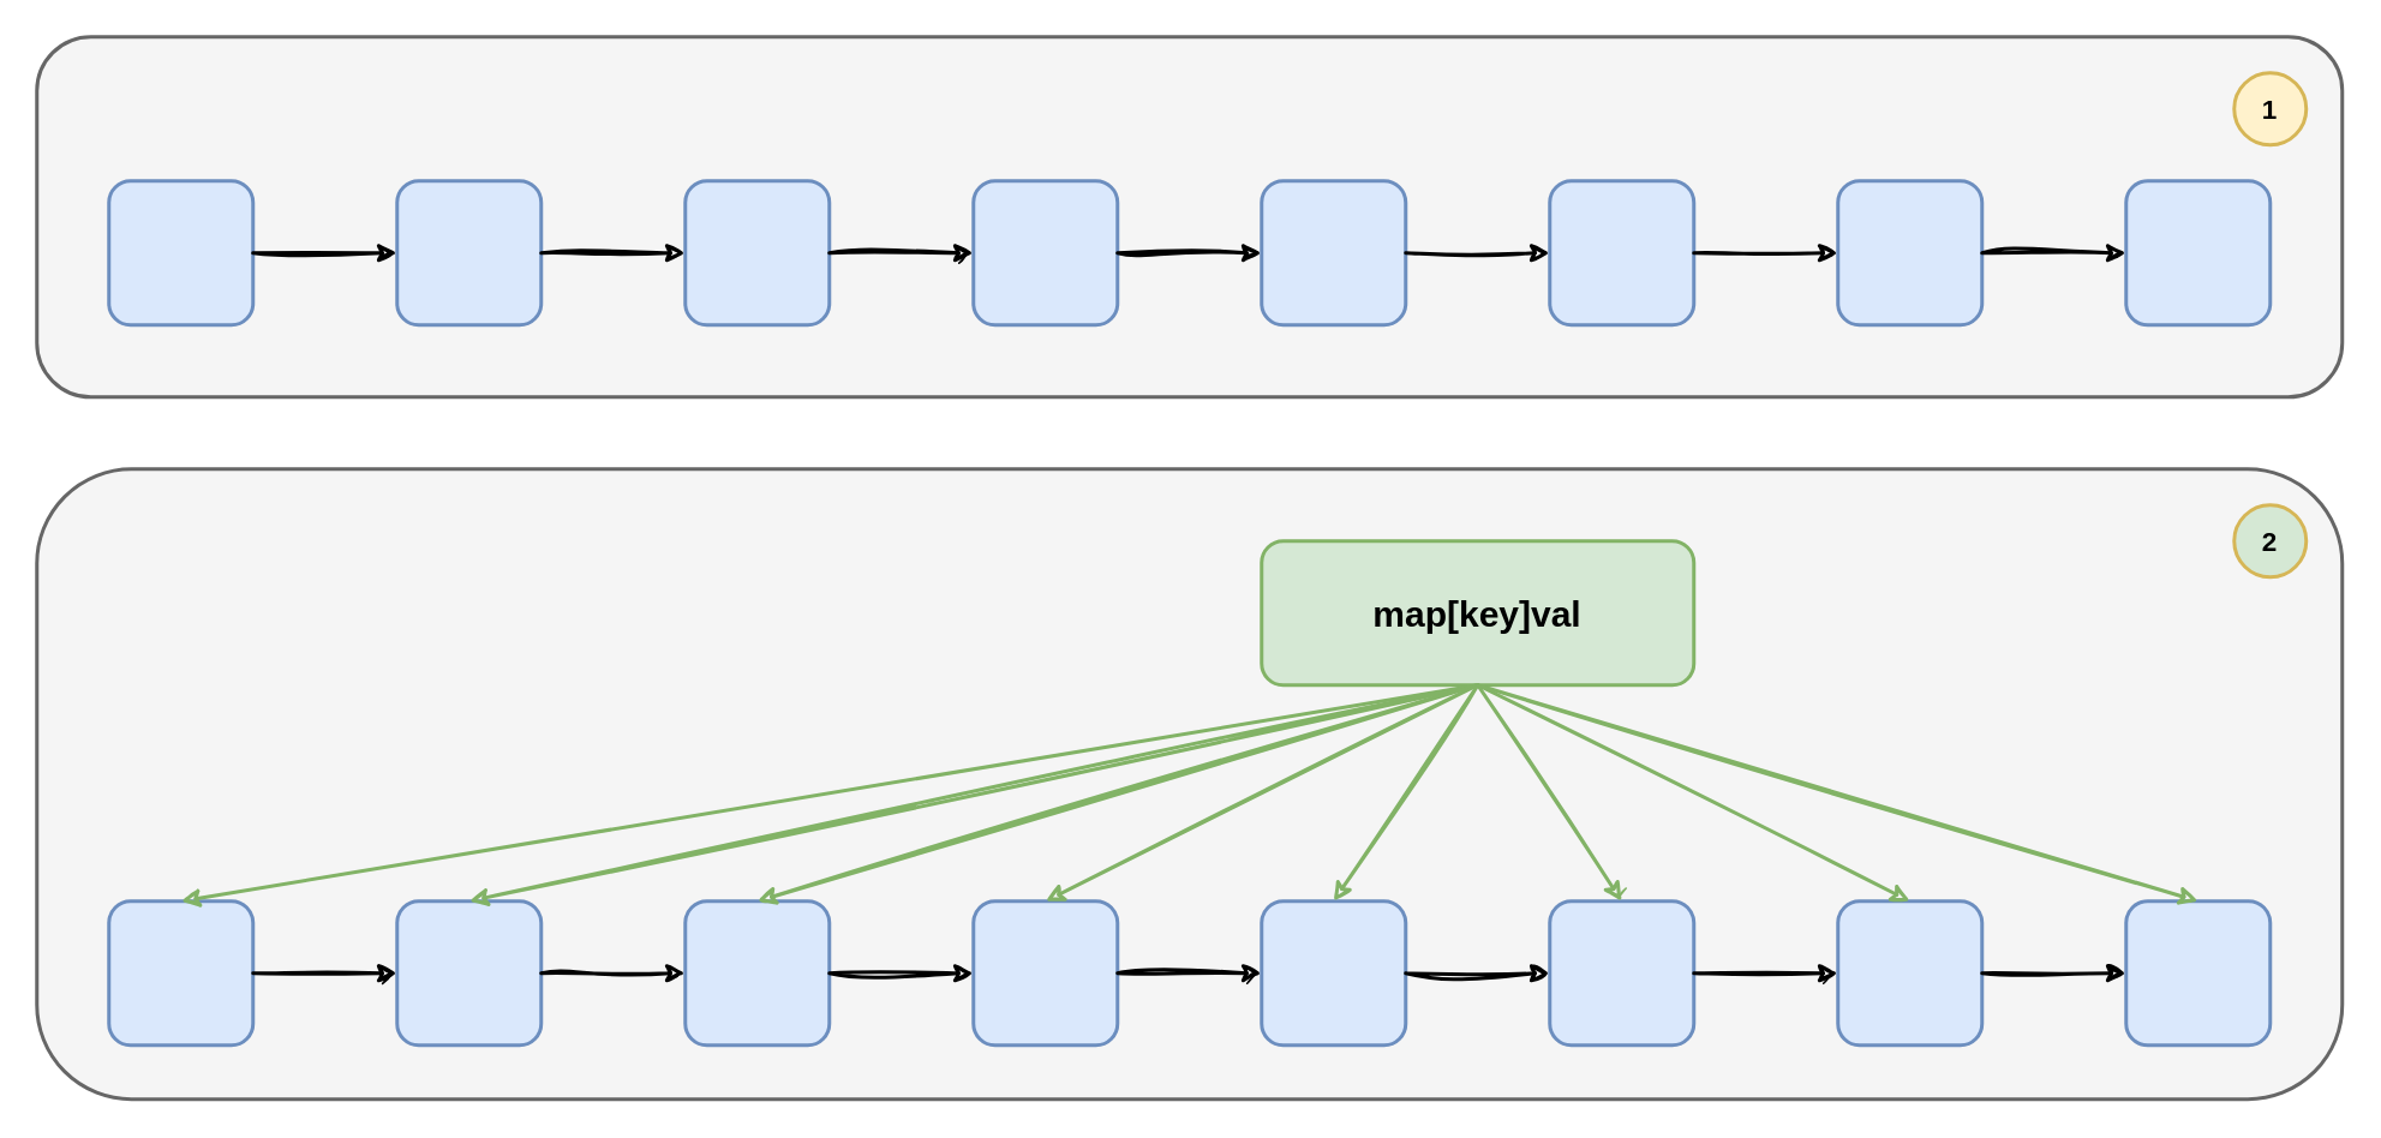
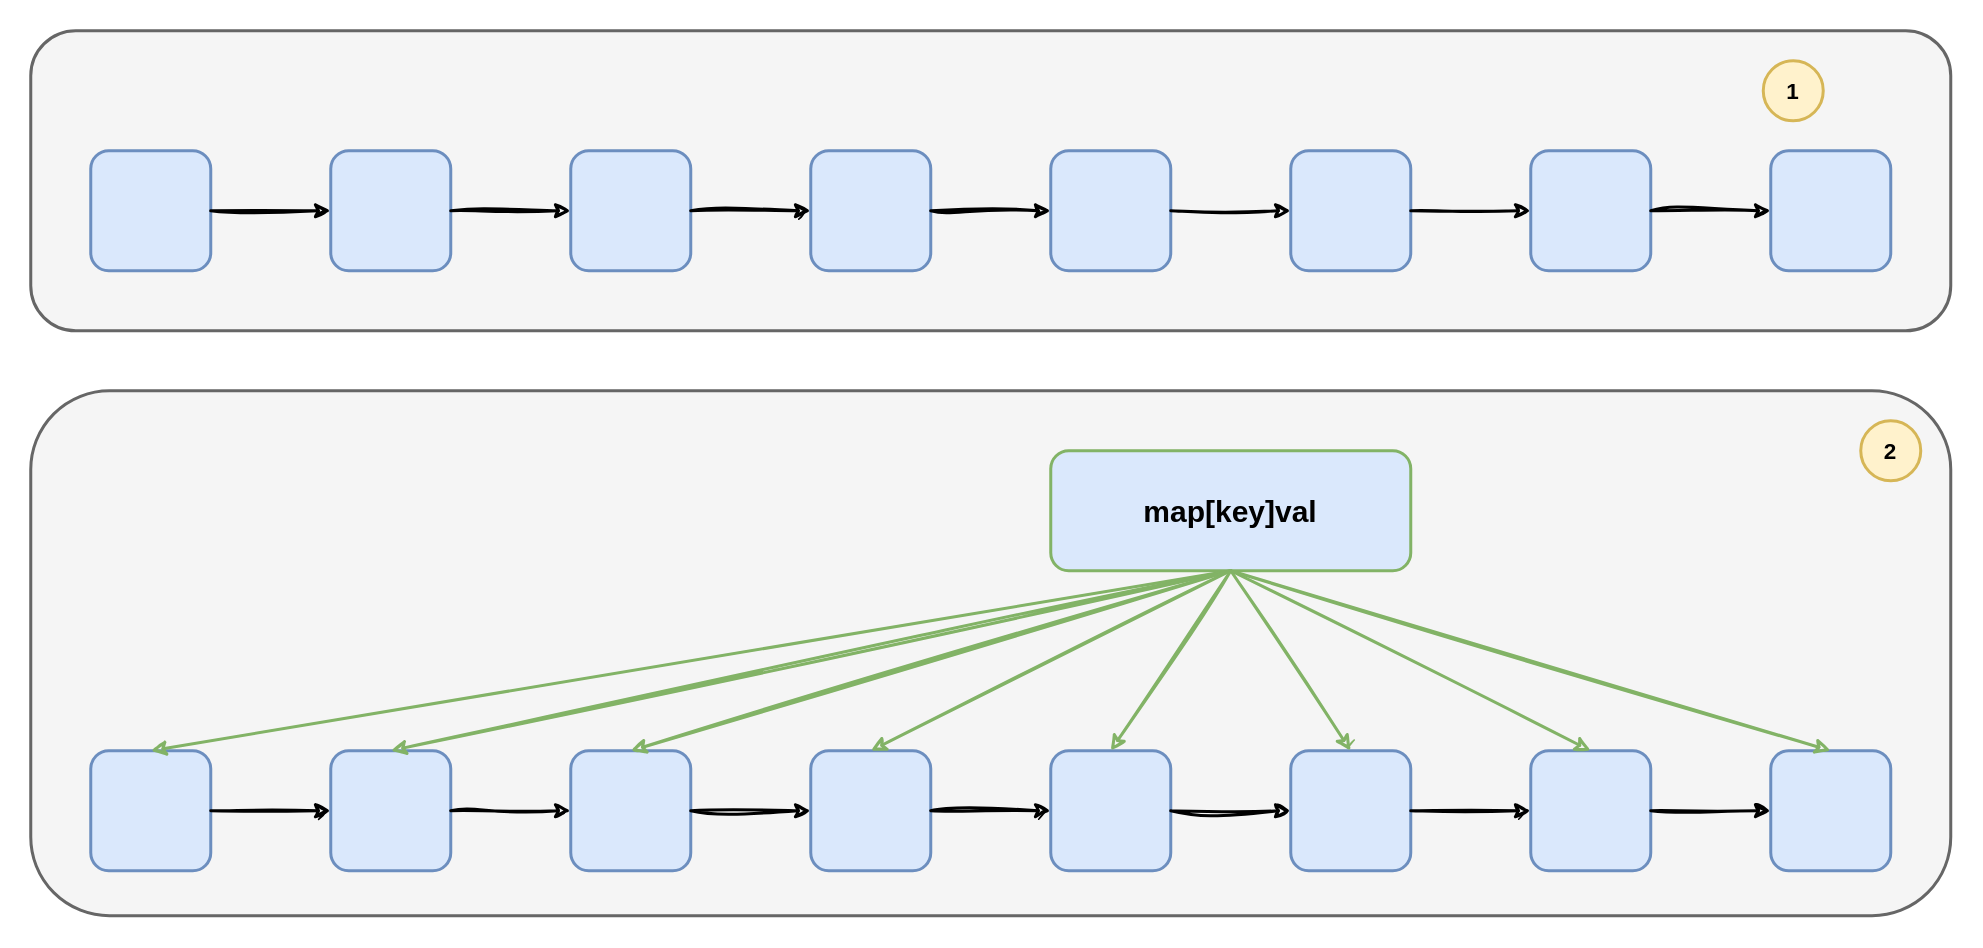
- <mxCell id="43" value="1" style="ellipse;whiteSpace=wrap;html=1;strokeWidth=2;fillWeight=2;hachureGap=8;fillColor=#fff2cc;fillStyle=auto;fontSize=15;strokeColor=#d6b656;fontStyle=1" vertex="1" parent="1"><mxGeometry x="1240" y="40" width="40" height="40" as="geometry" /></mxCell>
+ <mxCell id="43" value="1" style="ellipse;whiteSpace=wrap;html=1;strokeWidth=2;fillWeight=2;hachureGap=8;fillColor=#fff2cc;fillStyle=auto;fontSize=15;strokeColor=#d6b656;fontStyle=1" vertex="1" parent="1"><mxGeometry x="1175" y="40" width="40" height="40" as="geometry" /></mxCell>
- <mxCell id="44" value="2" style="ellipse;whiteSpace=wrap;html=1;strokeWidth=2;fillWeight=2;hachureGap=8;fillColor=#d5e8d4;fillStyle=auto;fontSize=15;strokeColor=#d6b656;fontStyle=1;" vertex="1" parent="1"><mxGeometry x="1240" y="280" width="40" height="40" as="geometry" /></mxCell>
+ <mxCell id="44" value="2" style="ellipse;whiteSpace=wrap;html=1;strokeWidth=2;fillWeight=2;hachureGap=8;fillColor=#fff2cc;fillStyle=auto;fontSize=15;strokeColor=#d6b656;fontStyle=1" vertex="1" parent="1"><mxGeometry x="1240" y="280" width="40" height="40" as="geometry" /></mxCell>
- <mxCell id="34" value="map[key]val" style="rounded=1;whiteSpace=wrap;html=1;strokeWidth=2;fillWeight=4;hachureGap=8;hachureAngle=45;fillColor=#d5e8d4;strokeColor=#82b366;fontSize=20;fontStyle=1" vertex="1" parent="1"><mxGeometry x="700" y="300" width="240" height="80" as="geometry" /></mxCell>
+ <mxCell id="34" value="map[key]val" style="rounded=1;whiteSpace=wrap;html=1;strokeWidth=2;fillWeight=4;hachureGap=8;hachureAngle=45;fillColor=#dae8fc;strokeColor=#82b366;fontSize=20;fontStyle=1;" vertex="1" parent="1"><mxGeometry x="700" y="300" width="240" height="80" as="geometry" /></mxCell>
